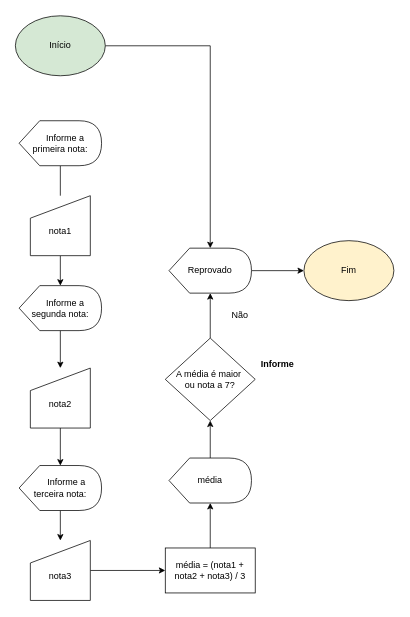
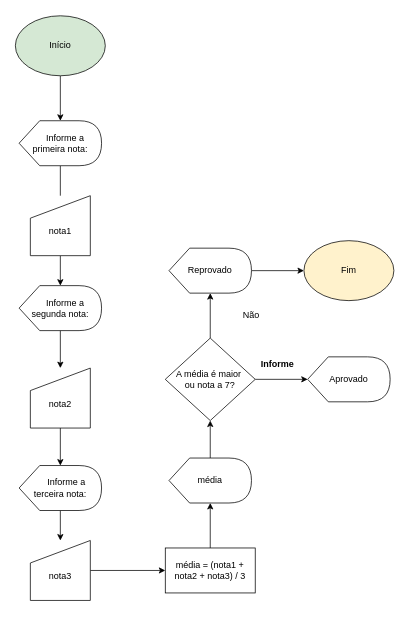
- <mxCell id="2" value="" style="edgeStyle=orthogonalEdgeStyle;rounded=0;orthogonalLoop=1;jettySize=auto;html=1;" edge="1" parent="1" source="3" target="25"><mxGeometry relative="1" as="geometry" /></mxCell>
+ <mxCell id="2" value="" style="edgeStyle=orthogonalEdgeStyle;rounded=0;orthogonalLoop=1;jettySize=auto;html=1;" edge="1" parent="1" source="3" target="5"><mxGeometry relative="1" as="geometry" /></mxCell>
- <mxCell id="27" value="Não" style="text;strokeColor=none;align=center;fillColor=none;html=1;verticalAlign=middle;whiteSpace=wrap;rounded=0;" vertex="1" parent="1"><mxGeometry x="290" y="405" width="60" height="30" as="geometry" /></mxCell>
+ <mxCell id="27" value="Não" style="text;strokeColor=none;align=center;fillColor=none;html=1;verticalAlign=middle;whiteSpace=wrap;rounded=0;" vertex="1" parent="1"><mxGeometry x="305" y="405" width="60" height="30" as="geometry" /></mxCell>
+ <mxCell id="20" value="" style="edgeStyle=orthogonalEdgeStyle;rounded=0;orthogonalLoop=1;jettySize=auto;html=1;" edge="1" parent="1" source="22" target="23"><mxGeometry relative="1" as="geometry" /></mxCell>
+ <mxCell id="23" value="Aprovado" style="shape=display;whiteSpace=wrap;html=1;" vertex="1" parent="1"><mxGeometry x="410" y="475" width="110" height="60" as="geometry" /></mxCell>
